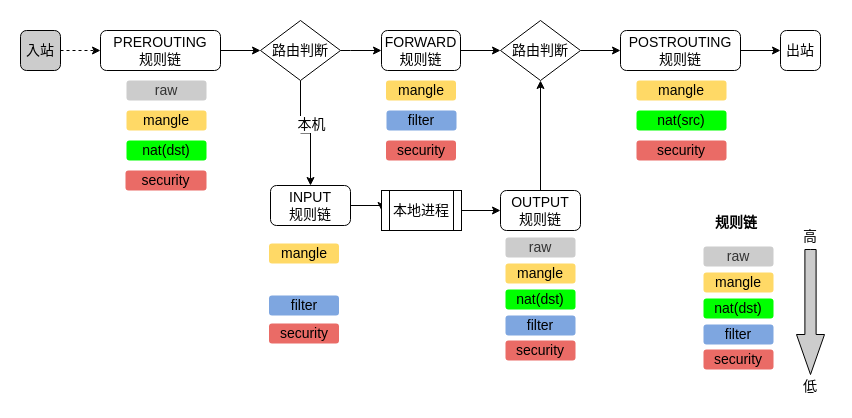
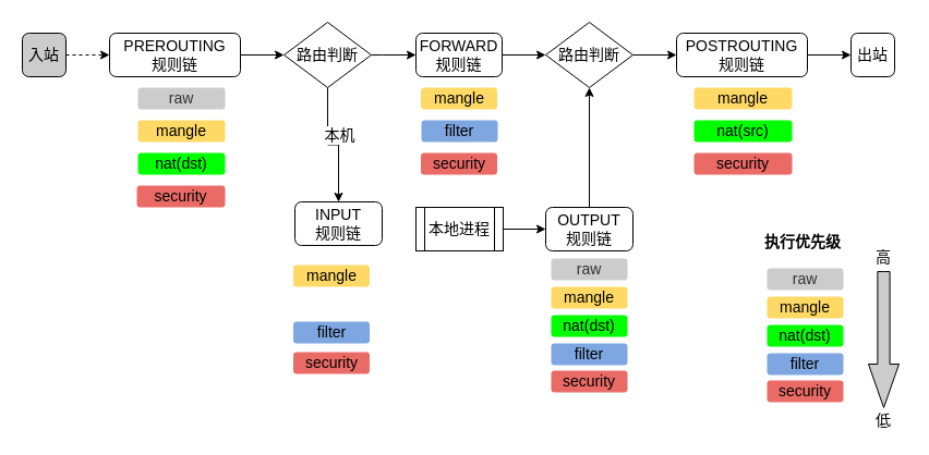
- <mxCell id="10" style="edgeStyle=orthogonalEdgeStyle;rounded=0;orthogonalLoop=1;jettySize=auto;html=1;exitX=1;exitY=0.5;exitDx=0;exitDy=0;entryX=0;entryY=0.5;entryDx=0;entryDy=0;" edge="1" parent="1" source="11" target="13"><mxGeometry relative="1" as="geometry" /></mxCell>
- <mxCell id="48" value="&lt;span style=&quot;font-size: 14px&quot;&gt;规则链&lt;/span&gt;" style="text;html=1;strokeColor=none;fillColor=none;align=center;verticalAlign=middle;whiteSpace=wrap;rounded=0;fontStyle=1" vertex="1" parent="42"><mxGeometry width="104" height="20" as="geometry" /></mxCell>
+ <mxCell id="48" value="&lt;span style=&quot;font-size: 14px&quot;&gt;执行优先级&lt;/span&gt;" style="text;html=1;strokeColor=none;fillColor=none;align=center;verticalAlign=middle;whiteSpace=wrap;rounded=0;fontStyle=1" vertex="1" parent="42"><mxGeometry width="104" height="20" as="geometry" /></mxCell>
